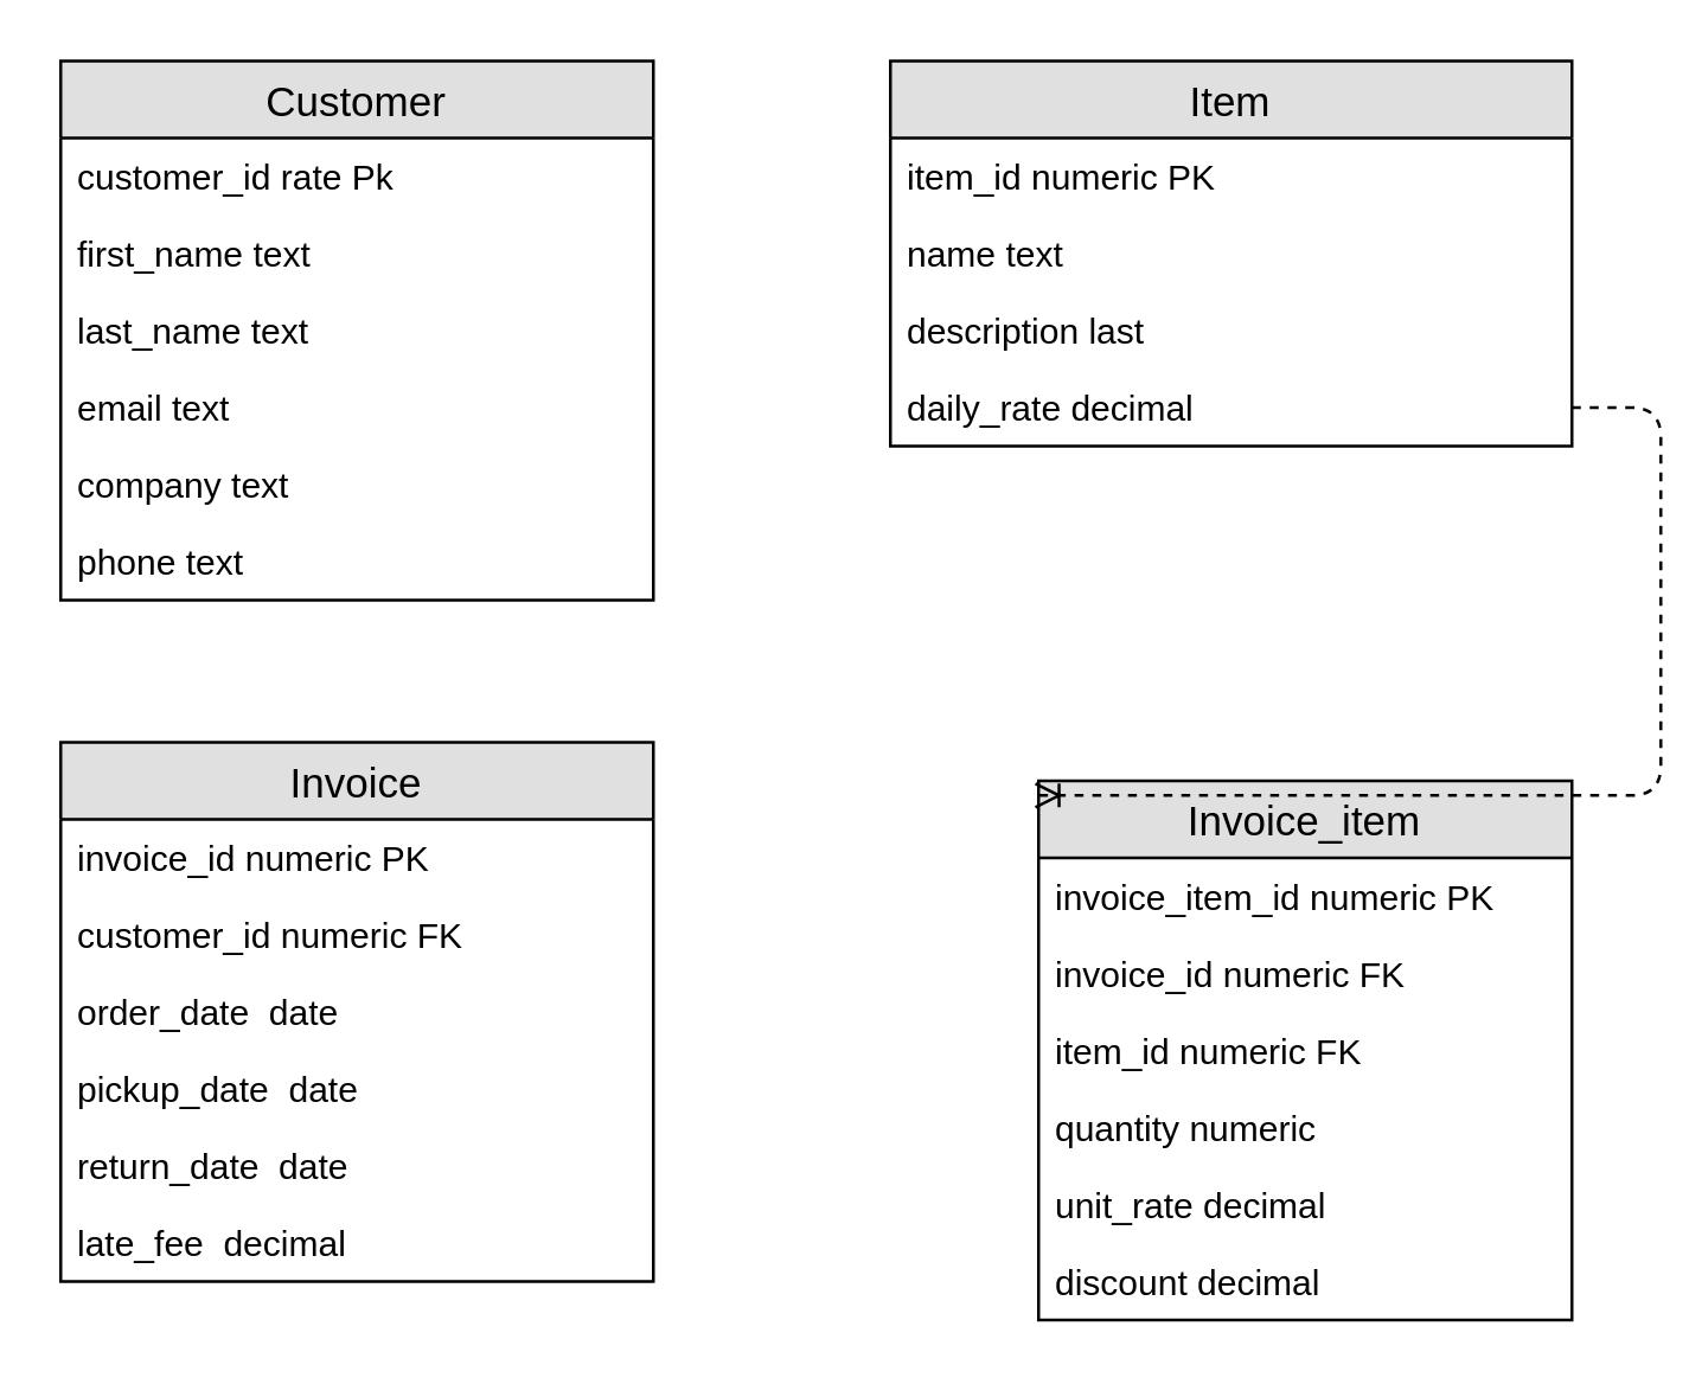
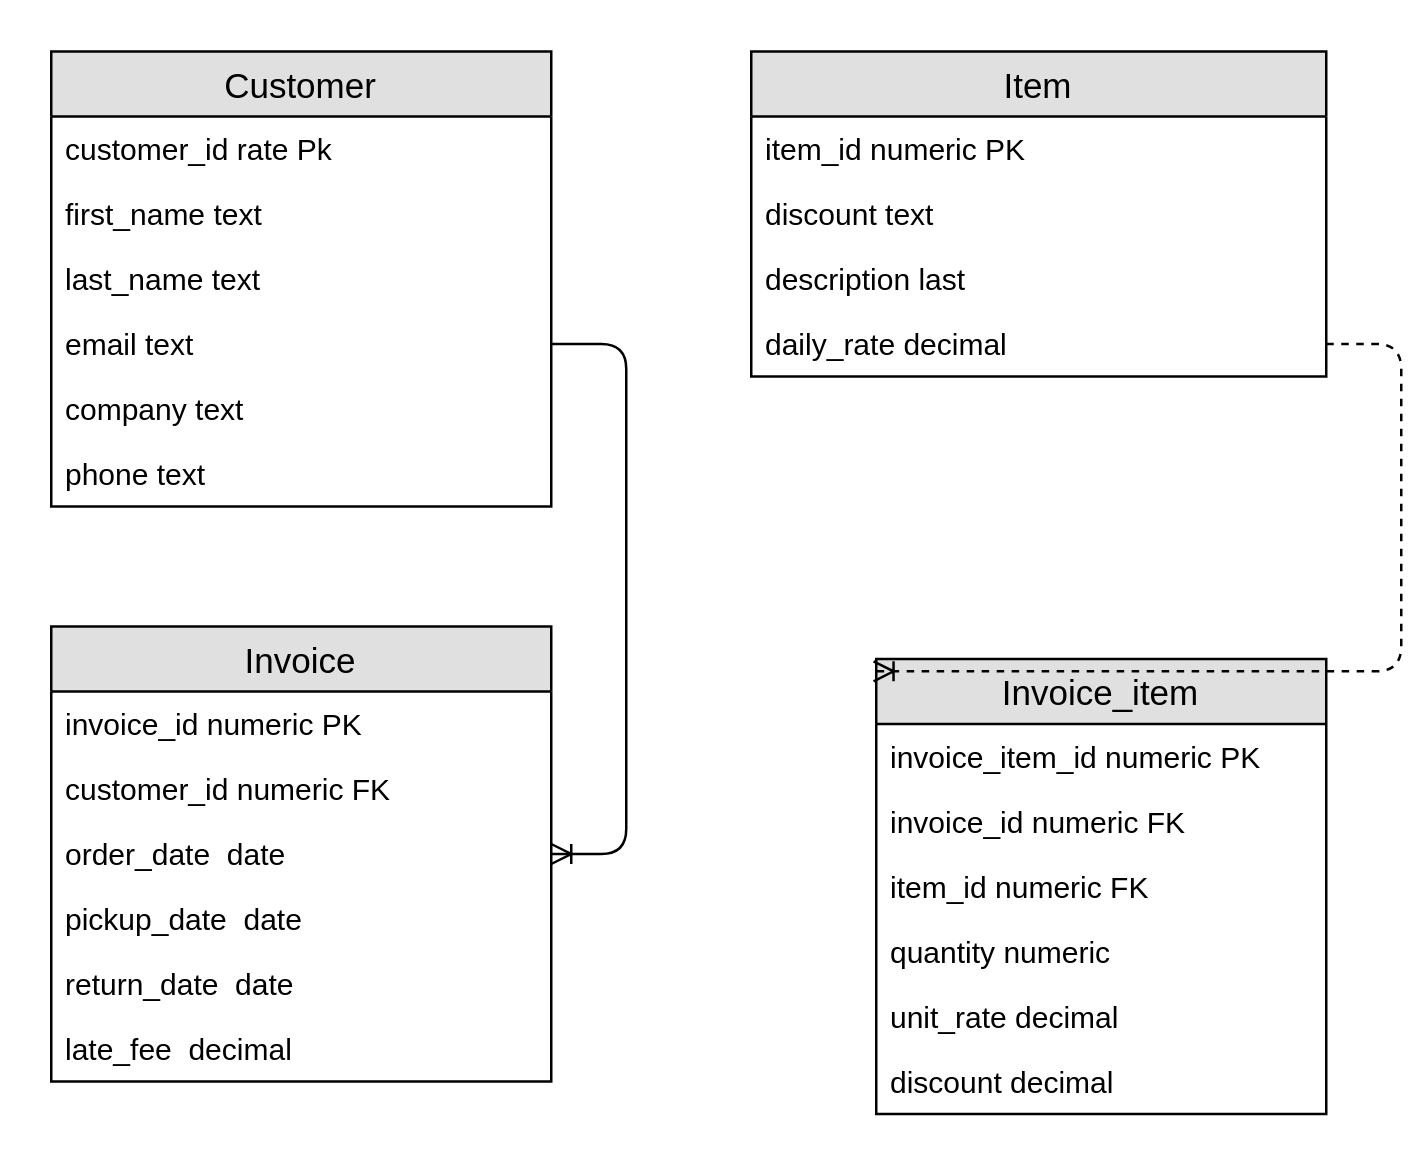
- <mxCell id="11" value="name text" style="text;strokeColor=none;fillColor=none;spacingLeft=4;spacingRight=4;overflow=hidden;rotatable=0;points=[[0,0.5],[1,0.5]];portConstraint=eastwest;fontSize=12;" vertex="1" parent="9"><mxGeometry y="52" width="230" height="26" as="geometry" /></mxCell>
+ <mxCell id="11" value="discount text" style="text;strokeColor=none;fillColor=none;spacingLeft=4;spacingRight=4;overflow=hidden;rotatable=0;points=[[0,0.5],[1,0.5]];portConstraint=eastwest;fontSize=12;" vertex="1" parent="9"><mxGeometry y="52" width="230" height="26" as="geometry" /></mxCell>
+ <mxCell id="28" value="" style="edgeStyle=entityRelationEdgeStyle;fontSize=12;html=1;endArrow=ERoneToMany;exitX=1;exitY=0.5;exitDx=0;exitDy=0;" edge="1" parent="1" source="6" target="14"><mxGeometry width="100" height="100" relative="1" as="geometry"><mxPoint x="200" y="224" as="sourcePoint" /><mxPoint x="300" y="124" as="targetPoint" /></mxGeometry></mxCell>
